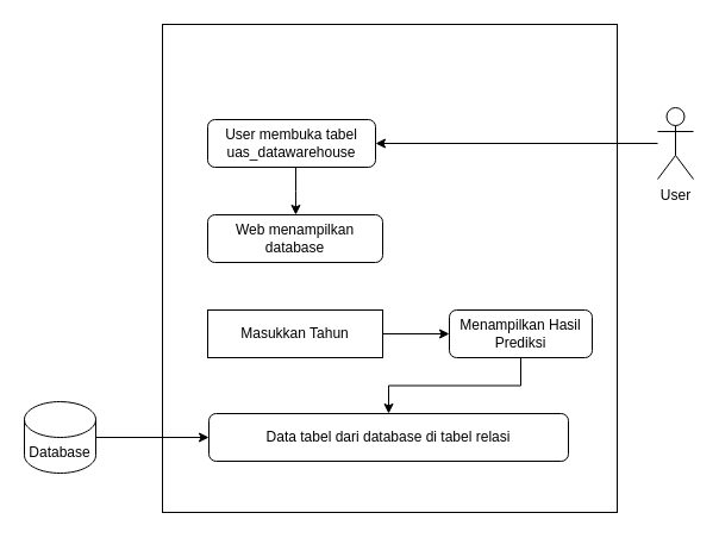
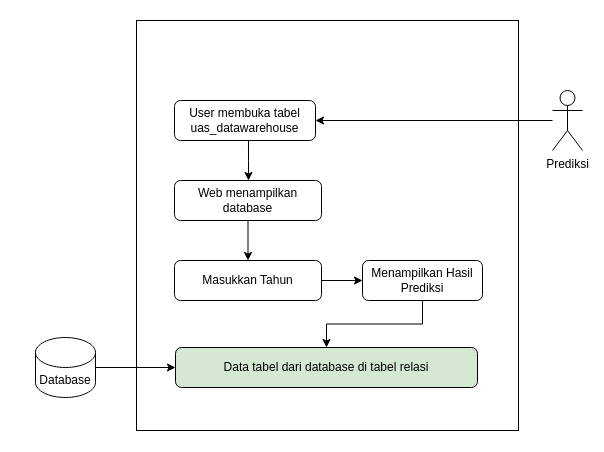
- <mxCell id="4" value="&lt;div&gt;User&lt;/div&gt;&lt;div&gt;&lt;br&gt;&lt;/div&gt;" style="shape=umlActor;verticalLabelPosition=bottom;verticalAlign=top;html=1;outlineConnect=0;" vertex="1" parent="1"><mxGeometry x="552" y="90" width="30" height="60" as="geometry" /></mxCell>
+ <mxCell id="4" value="&lt;div&gt;Prediksi&lt;/div&gt;&lt;div&gt;&lt;br&gt;&lt;/div&gt;" style="shape=umlActor;verticalLabelPosition=bottom;verticalAlign=top;html=1;outlineConnect=0;" vertex="1" parent="1"><mxGeometry x="552" y="90" width="30" height="60" as="geometry" /></mxCell>
+ <mxCell id="7" style="edgeStyle=orthogonalEdgeStyle;rounded=0;orthogonalLoop=1;jettySize=auto;html=1;entryX=0.5;entryY=0;entryDx=0;entryDy=0;" edge="1" parent="1" source="8" target="10"><mxGeometry relative="1" as="geometry" /></mxCell>
- <mxCell id="10" value="Masukkan Tahun" style="whiteSpace=wrap;html=1;rounded=0;" vertex="1" parent="1"><mxGeometry x="174" y="260" width="147" height="40" as="geometry" /></mxCell>
+ <mxCell id="10" value="Masukkan Tahun" style="rounded=1;whiteSpace=wrap;html=1;" vertex="1" parent="1"><mxGeometry x="174" y="260" width="147" height="40" as="geometry" /></mxCell>
- <mxCell id="12" value="Menampilkan Hasil Prediksi" style="rounded=1;whiteSpace=wrap;html=1;" vertex="1" parent="1"><mxGeometry x="377" y="260" width="120" height="40" as="geometry" /></mxCell>
+ <mxCell id="12" value="Menampilkan Hasil Prediksi" style="rounded=1;whiteSpace=wrap;html=1;" vertex="1" parent="1"><mxGeometry x="362" y="260" width="120" height="40" as="geometry" /></mxCell>
- <mxCell id="14" value="Database" style="shape=cylinder3;whiteSpace=wrap;html=1;boundedLbl=1;backgroundOutline=1;size=15;" vertex="1" parent="1"><mxGeometry x="20" y="337" width="60" height="60" as="geometry" /></mxCell>
+ <mxCell id="14" value="Database" style="shape=cylinder3;whiteSpace=wrap;html=1;boundedLbl=1;backgroundOutline=1;size=15;" vertex="1" parent="1"><mxGeometry x="35" y="337" width="60" height="60" as="geometry" /></mxCell>
- <mxCell id="15" value="Data tabel dari database di tabel relasi" style="rounded=1;whiteSpace=wrap;html=1;" vertex="1" parent="1"><mxGeometry x="175" y="347" width="302" height="40" as="geometry" /></mxCell>
+ <mxCell id="15" value="Data tabel dari database di tabel relasi" style="rounded=1;whiteSpace=wrap;html=1;fillColor=#d5e8d4;" vertex="1" parent="1"><mxGeometry x="175" y="347" width="302" height="40" as="geometry" /></mxCell>
